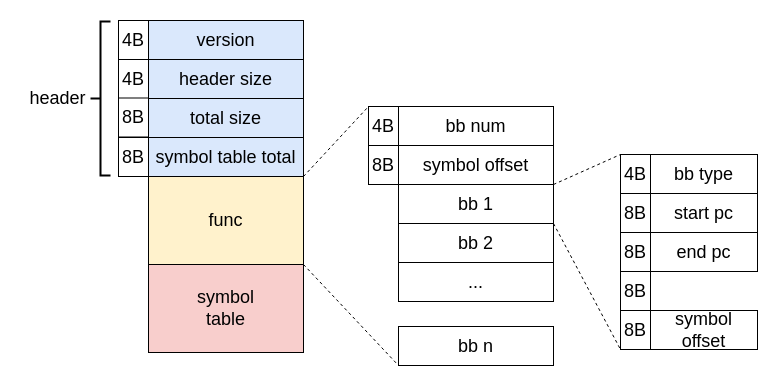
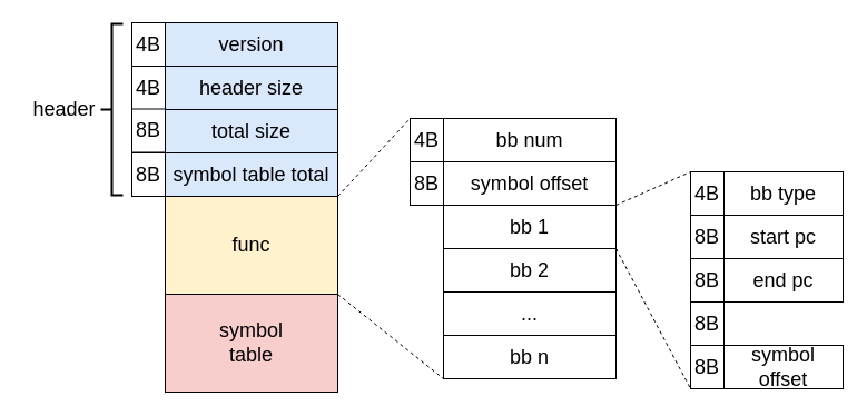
- <mxCell id="13" value="&lt;font style=&quot;font-size: 18px;&quot;&gt;bb n&lt;/font&gt;" style="rounded=0;whiteSpace=wrap;html=1;" vertex="1" parent="1"><mxGeometry x="398" y="326" width="155" height="39" as="geometry" /></mxCell>
+ <mxCell id="13" value="&lt;font style=&quot;font-size: 18px;&quot;&gt;bb n&lt;/font&gt;" style="rounded=0;whiteSpace=wrap;html=1;" vertex="1" parent="1"><mxGeometry x="398" y="301" width="155" height="39" as="geometry" /></mxCell>
